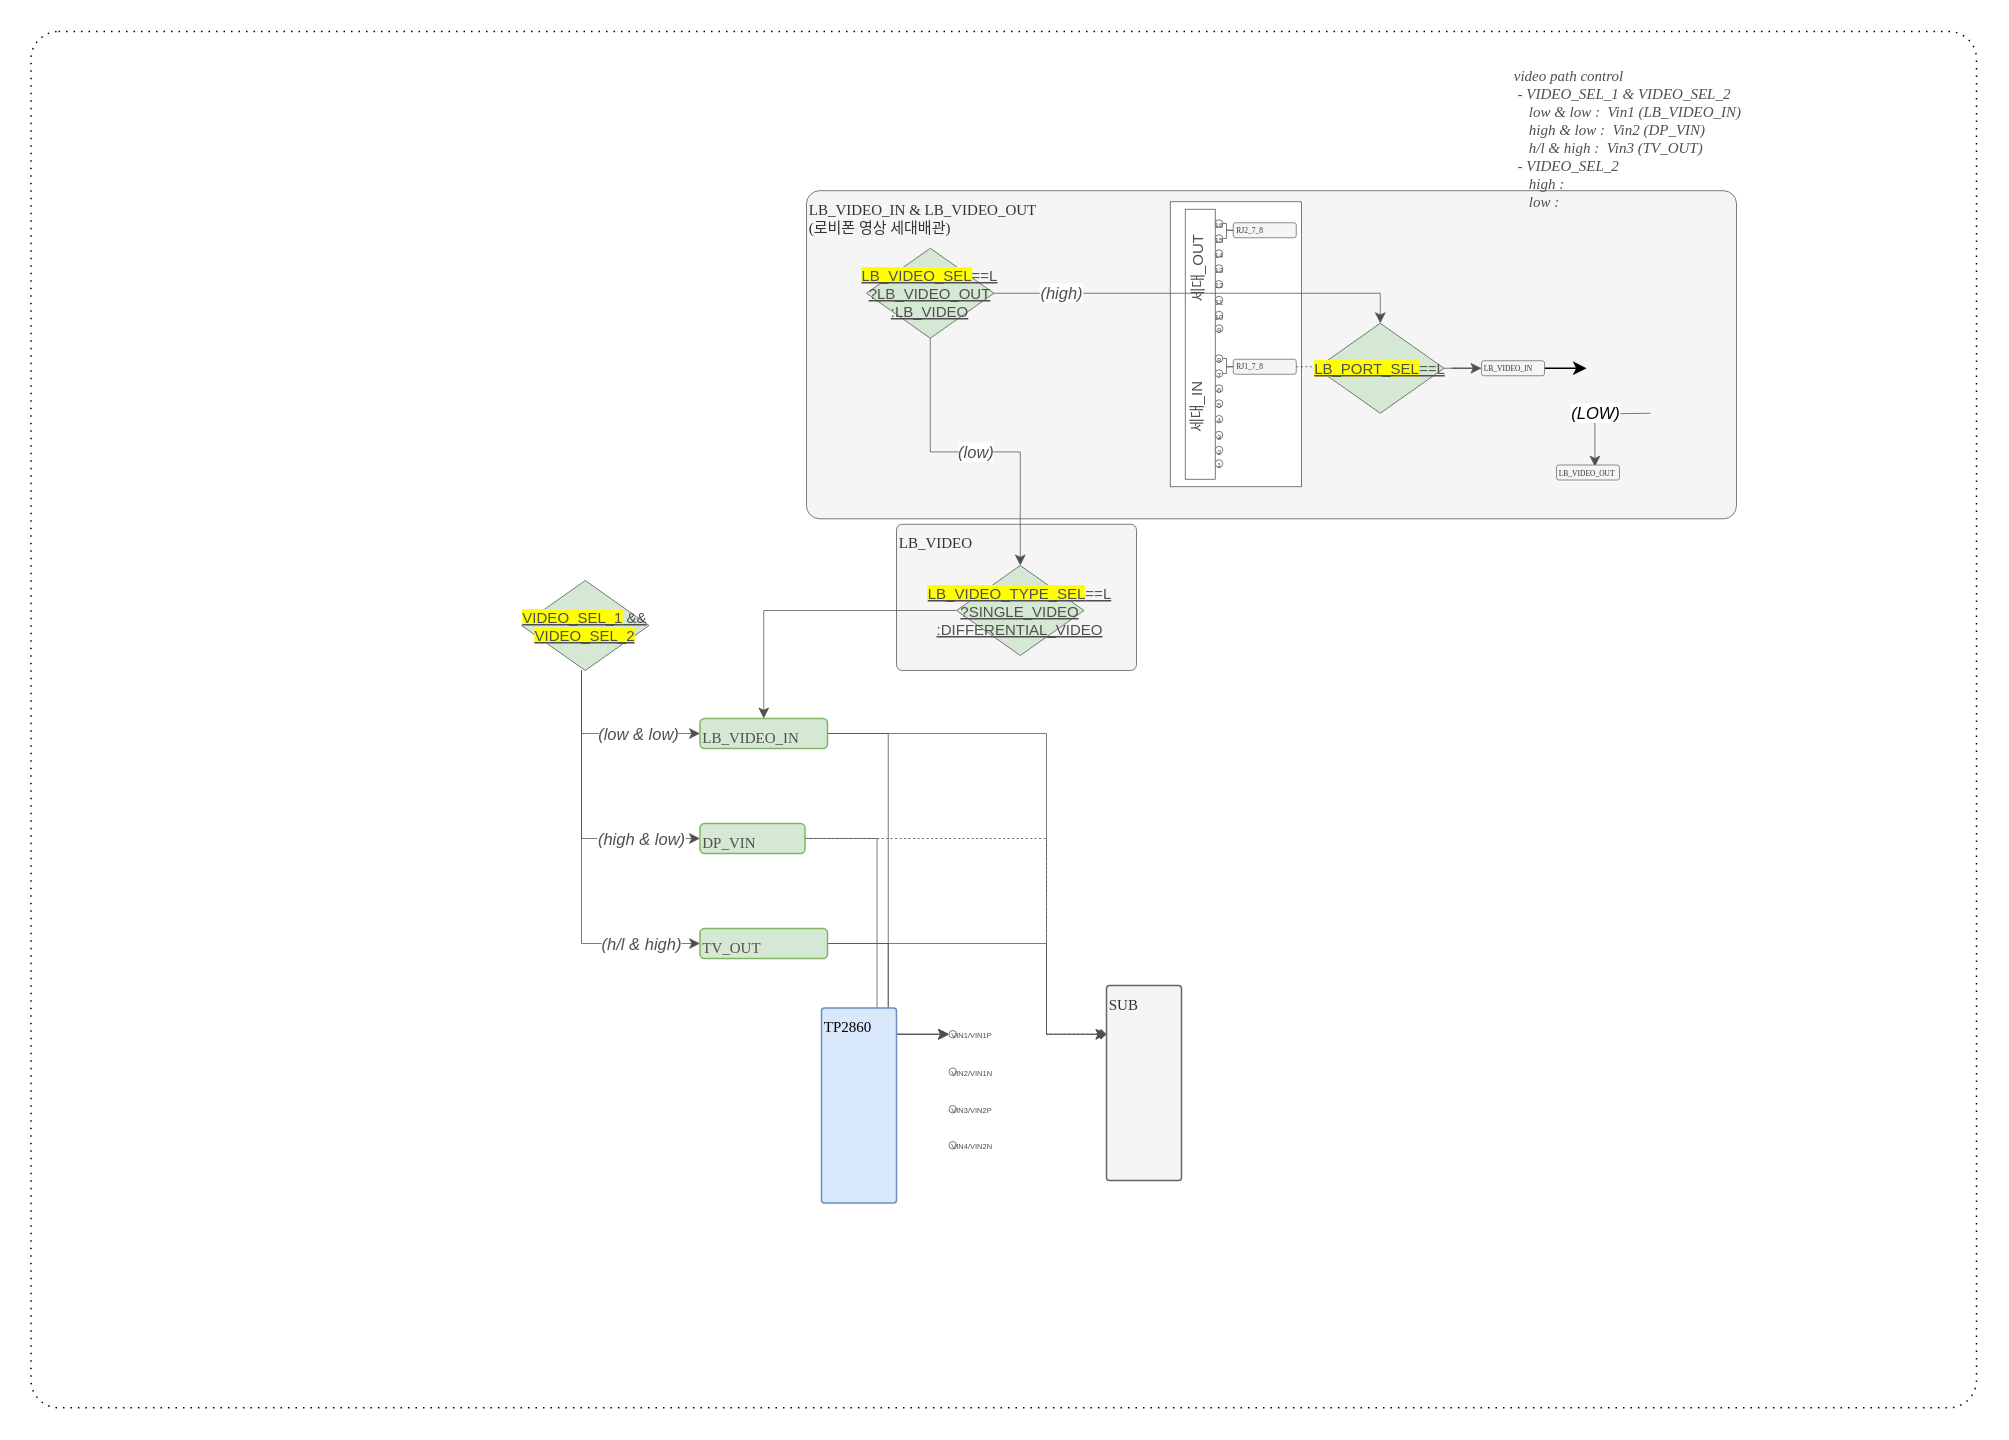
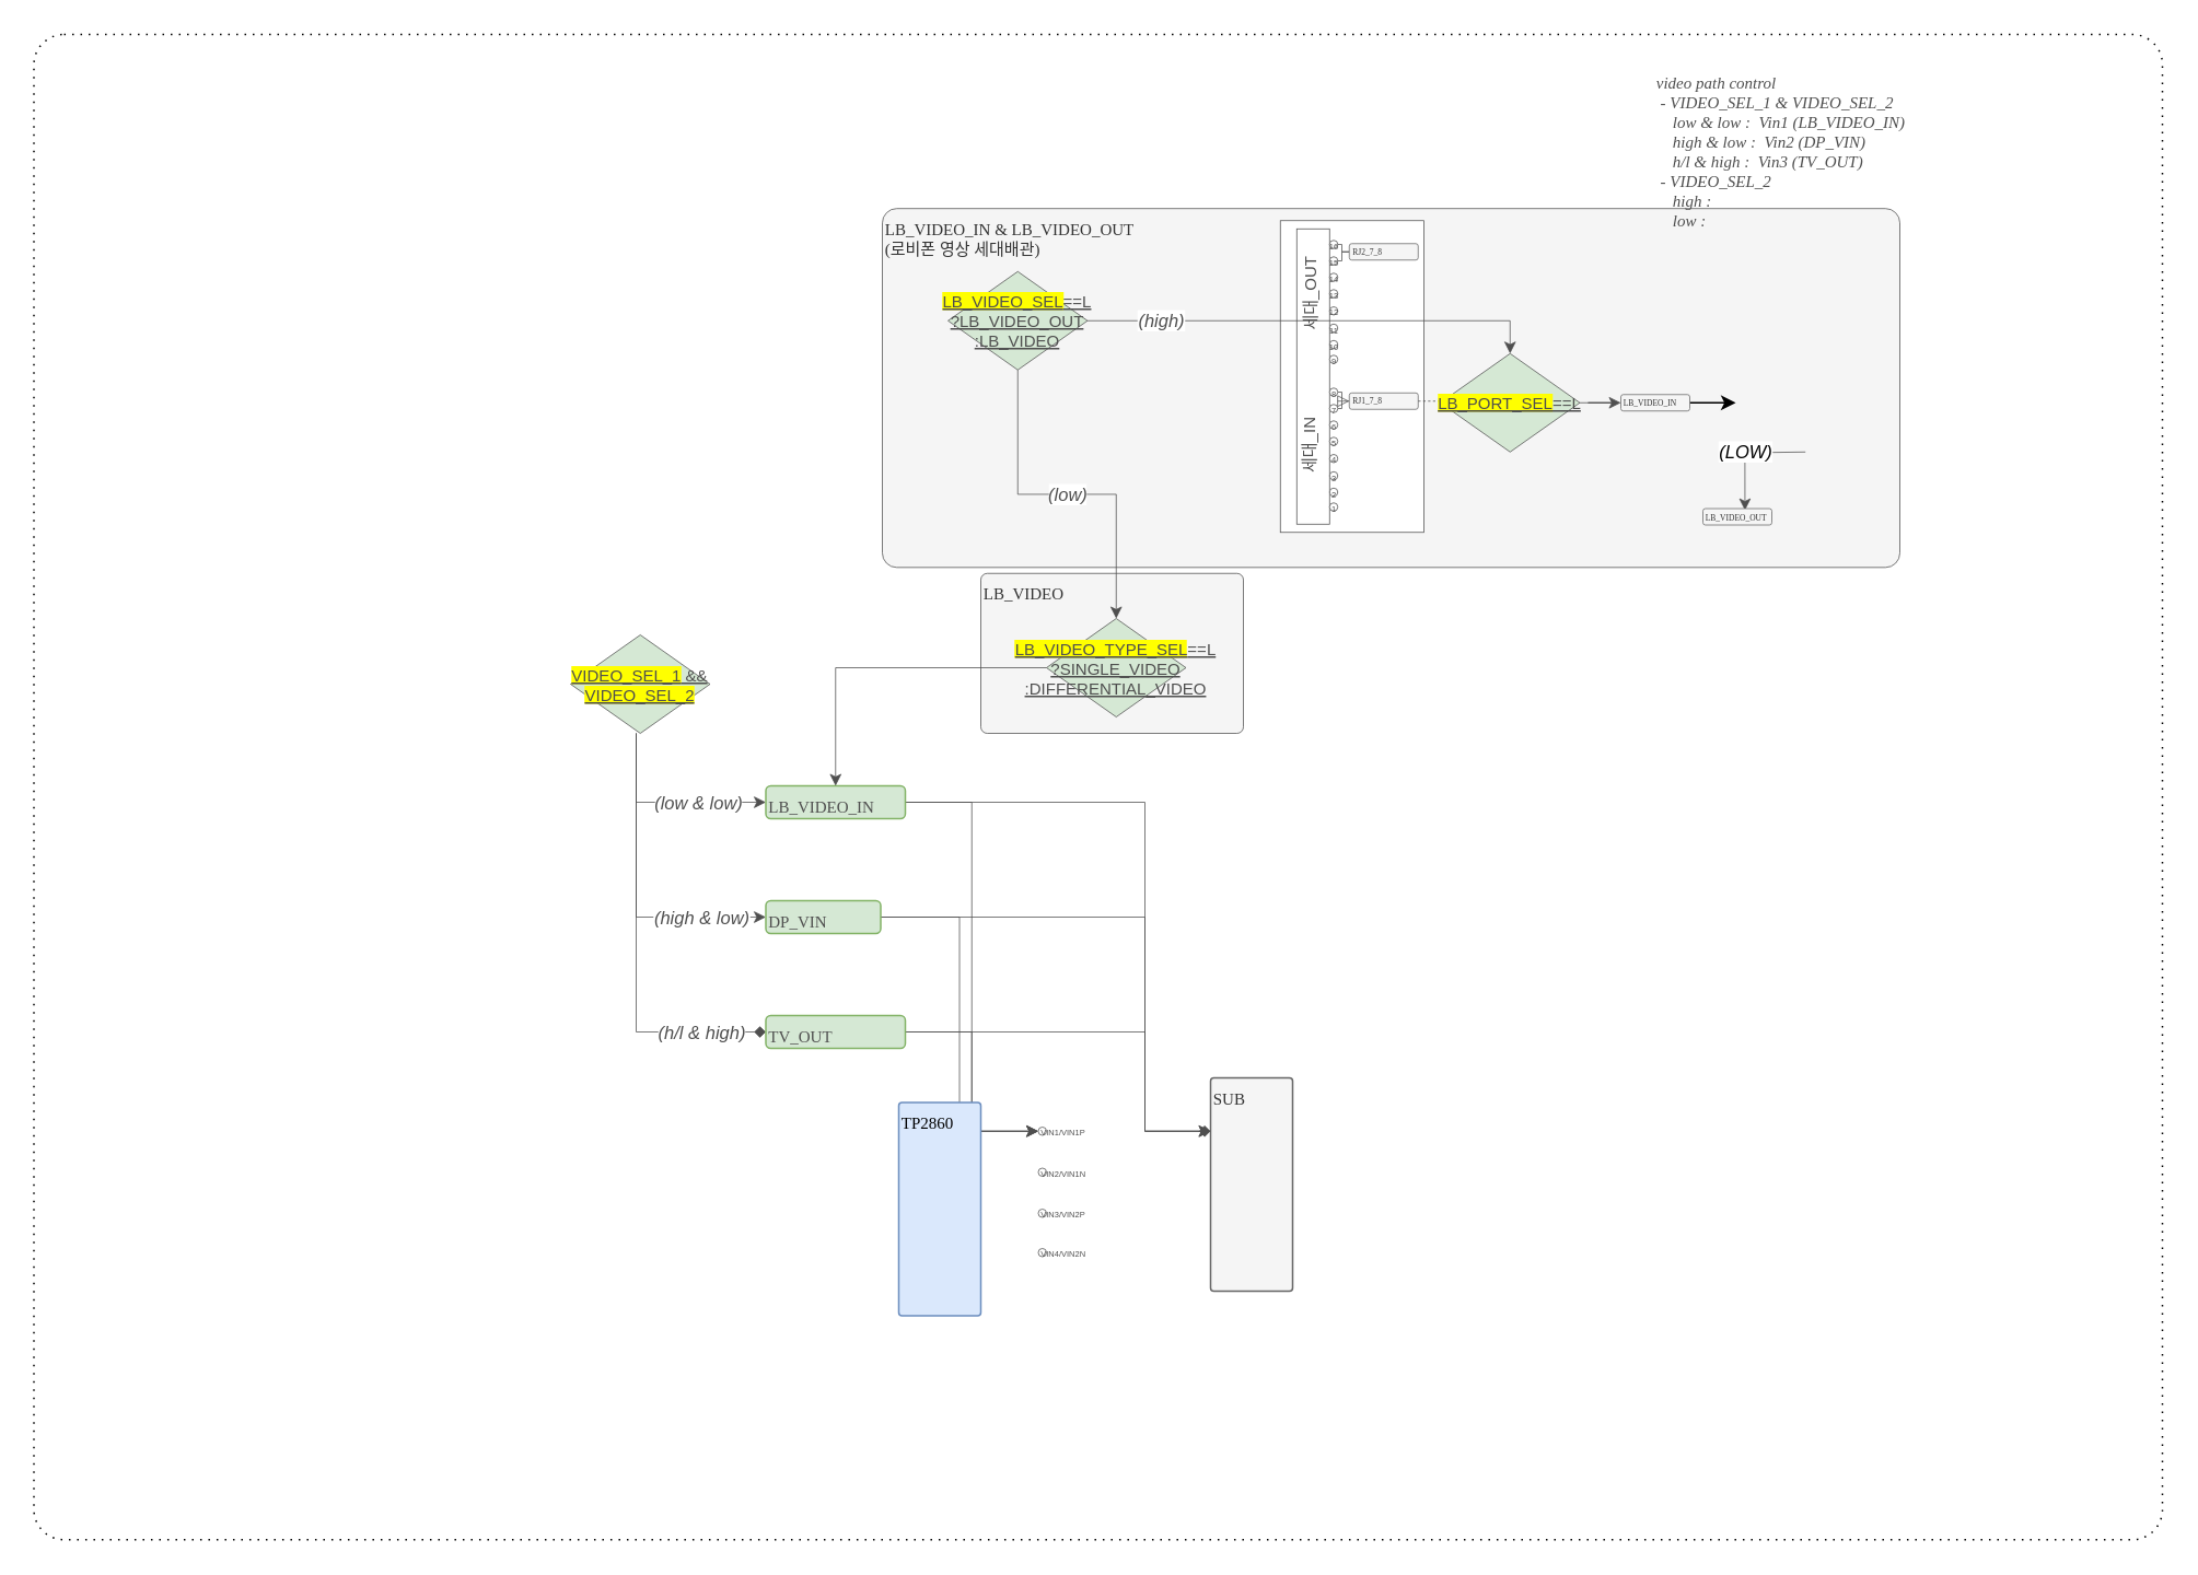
- <mxCell id="40" style="edgeStyle=orthogonalEdgeStyle;rounded=0;orthogonalLoop=1;jettySize=auto;html=1;entryX=0;entryY=0.5;entryDx=0;entryDy=0;strokeWidth=0.5;endArrow=none;endFill=0;strokeColor=#4F4F4F;" parent="1" source="41" target="53" edge="1"><mxGeometry relative="1" as="geometry"><Array as="points"><mxPoint x="817" y="239" /><mxPoint x="817" y="244" /></Array></mxGeometry></mxCell>
+ <mxCell id="40" style="edgeStyle=orthogonalEdgeStyle;rounded=0;orthogonalLoop=1;jettySize=auto;html=1;entryX=0;entryY=0.5;entryDx=0;entryDy=0;strokeWidth=0.5;endArrow=block;endFill=0;strokeColor=#4F4F4F;" parent="1" source="41" target="53" edge="1"><mxGeometry relative="1" as="geometry"><Array as="points"><mxPoint x="817" y="239" /><mxPoint x="817" y="244" /></Array></mxGeometry></mxCell>
- <mxCell id="11" style="edgeStyle=orthogonalEdgeStyle;rounded=0;orthogonalLoop=1;jettySize=auto;html=1;entryX=0;entryY=0.25;entryDx=0;entryDy=0;strokeWidth=0.5;strokeColor=#4F4F4F;dashed=1;" parent="1" source="12" target="21" edge="1"><mxGeometry relative="1" as="geometry"><Array as="points"><mxPoint x="697" y="558.5" /><mxPoint x="697" y="688.5" /></Array></mxGeometry></mxCell>
+ <mxCell id="11" style="edgeStyle=orthogonalEdgeStyle;rounded=0;orthogonalLoop=1;jettySize=auto;html=1;entryX=0;entryY=0.25;entryDx=0;entryDy=0;strokeWidth=0.5;strokeColor=#4F4F4F;" parent="1" source="12" target="21" edge="1"><mxGeometry relative="1" as="geometry"><Array as="points"><mxPoint x="697" y="558.5" /><mxPoint x="697" y="688.5" /></Array></mxGeometry></mxCell>
- <mxCell id="5" value="&lt;i&gt;(h/l &amp;amp; high)&lt;/i&gt;" style="edgeStyle=orthogonalEdgeStyle;rounded=0;orthogonalLoop=1;jettySize=auto;html=1;entryX=0;entryY=0.5;entryDx=0;entryDy=0;strokeWidth=0.5;strokeColor=#4F4F4F;fontColor=#4F4F4F;" parent="1" source="6" target="15" edge="1"><mxGeometry x="0.701" relative="1" as="geometry"><Array as="points"><mxPoint x="387" y="628.5" /></Array><mxPoint as="offset" /></mxGeometry></mxCell>
+ <mxCell id="5" value="&lt;i&gt;(h/l &amp;amp; high)&lt;/i&gt;" style="edgeStyle=orthogonalEdgeStyle;rounded=0;orthogonalLoop=1;jettySize=auto;html=1;entryX=0;entryY=0.5;entryDx=0;entryDy=0;strokeWidth=0.5;strokeColor=#4F4F4F;fontColor=#4F4F4F;endArrow=diamond;" parent="1" source="6" target="15" edge="1"><mxGeometry x="0.701" relative="1" as="geometry"><Array as="points"><mxPoint x="387" y="628.5" /></Array><mxPoint as="offset" /></mxGeometry></mxCell>
